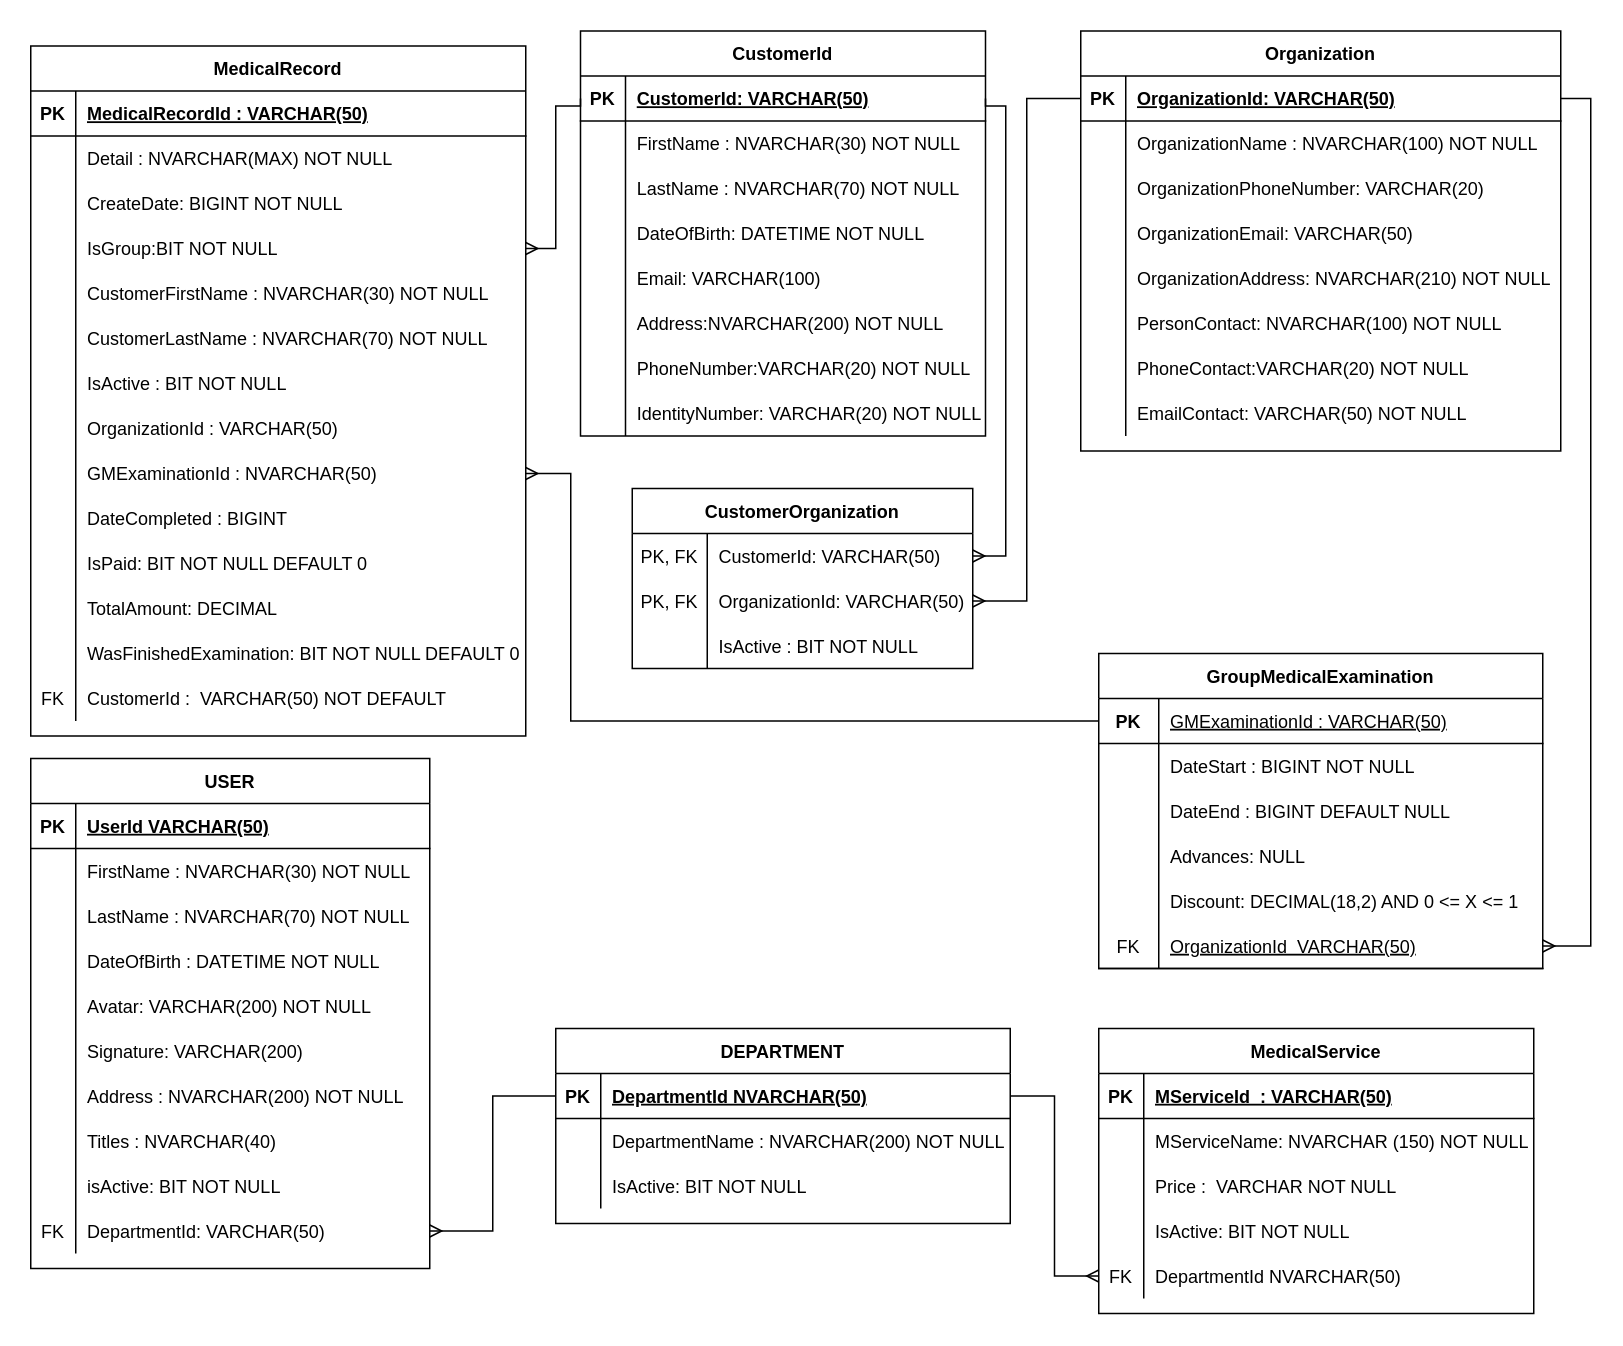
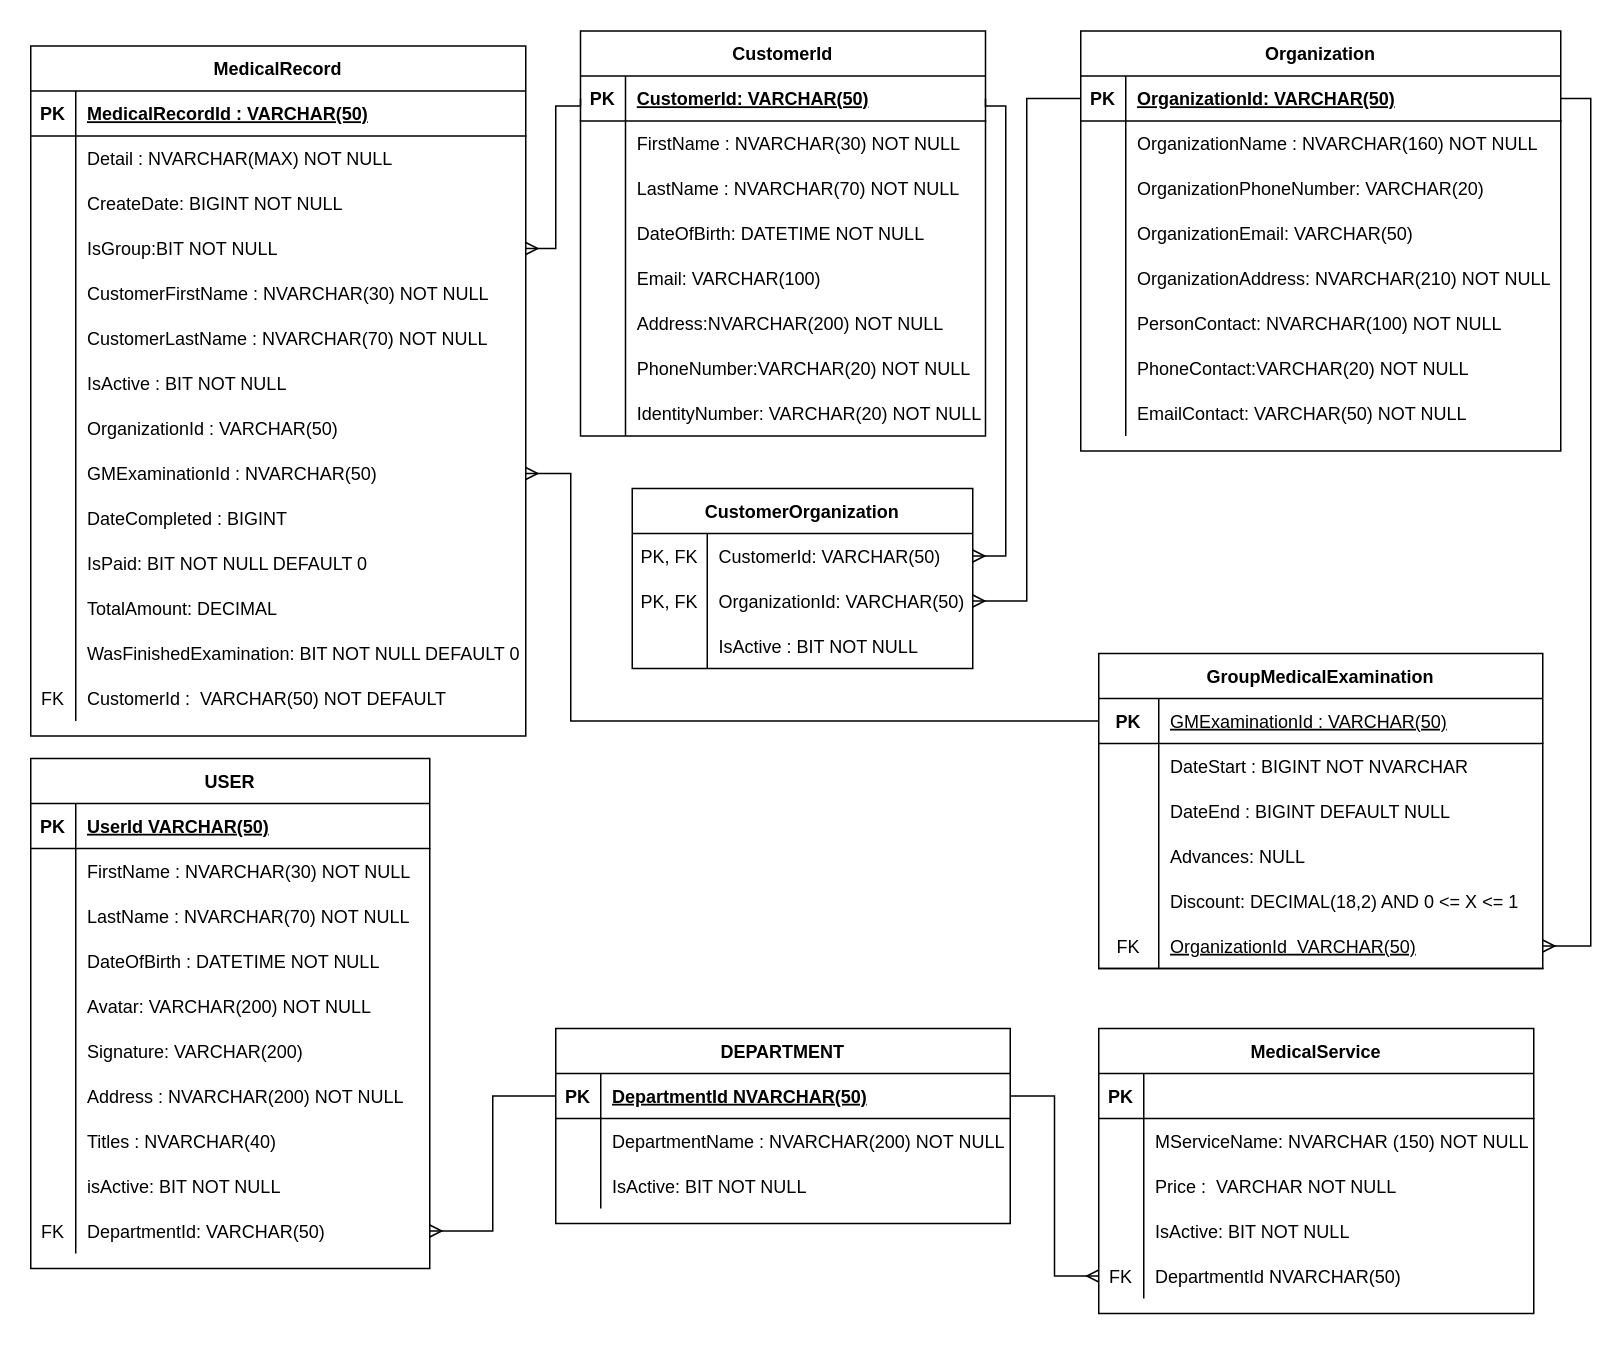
- <mxCell id="8" value="OrganizationName : NVARCHAR(100) NOT NULL" style="shape=partialRectangle;connectable=0;fillColor=none;top=0;left=0;bottom=0;right=0;align=left;spacingLeft=6;overflow=hidden;" parent="6" vertex="1"><mxGeometry x="30" width="290" height="30" as="geometry" /></mxCell>
+ <mxCell id="8" value="OrganizationName : NVARCHAR(160) NOT NULL" style="shape=partialRectangle;connectable=0;fillColor=none;top=0;left=0;bottom=0;right=0;align=left;spacingLeft=6;overflow=hidden;" parent="6" vertex="1"><mxGeometry x="30" width="290" height="30" as="geometry" /></mxCell>
- <mxCell id="156" value="DateStart : BIGINT NOT NULL" style="shape=partialRectangle;connectable=0;fillColor=none;top=0;left=0;bottom=0;right=0;align=left;spacingLeft=6;overflow=hidden;" parent="154" vertex="1"><mxGeometry x="40" width="256" height="30" as="geometry" /></mxCell>
+ <mxCell id="156" value="DateStart : BIGINT NOT NVARCHAR" style="shape=partialRectangle;connectable=0;fillColor=none;top=0;left=0;bottom=0;right=0;align=left;spacingLeft=6;overflow=hidden;" parent="154" vertex="1"><mxGeometry x="40" width="256" height="30" as="geometry" /></mxCell>
- <mxCell id="173" value="MServiceId  : VARCHAR(50)" style="shape=partialRectangle;connectable=0;fillColor=none;top=0;left=0;bottom=0;right=0;align=left;spacingLeft=6;fontStyle=5;overflow=hidden;" parent="171" vertex="1"><mxGeometry x="30" width="260" height="30" as="geometry" /></mxCell>
